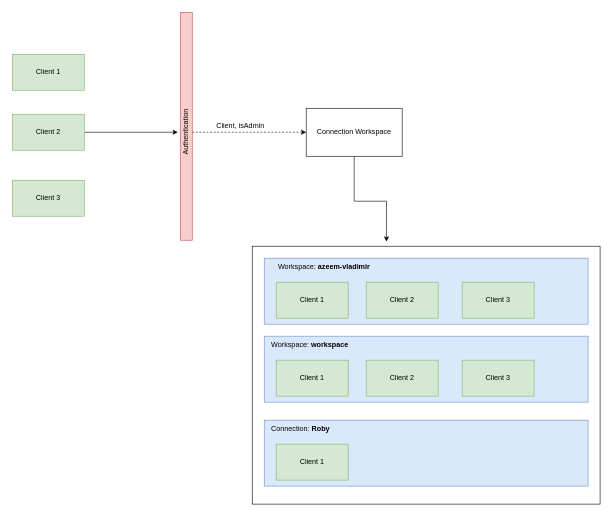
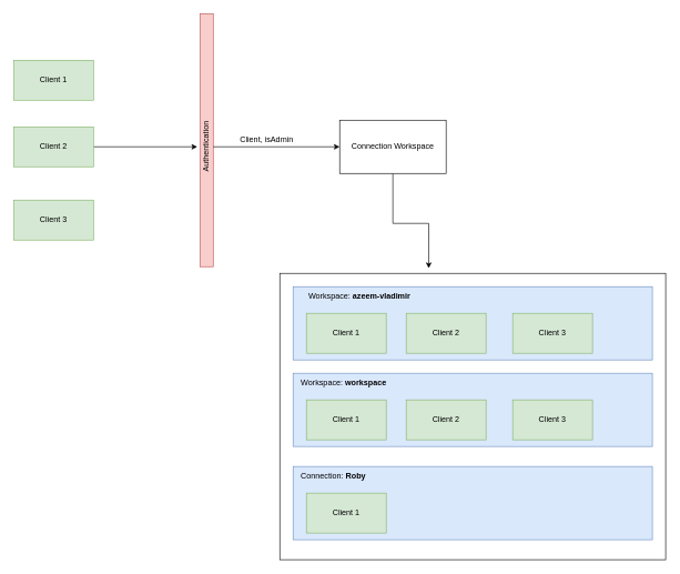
- <mxCell id="8" style="edgeStyle=orthogonalEdgeStyle;rounded=0;orthogonalLoop=1;jettySize=auto;html=1;entryX=0;entryY=0.5;entryDx=0;entryDy=0;dashed=1;" edge="1" parent="1" source="9" target="11"><mxGeometry relative="1" as="geometry" /></mxCell>
+ <mxCell id="8" style="edgeStyle=orthogonalEdgeStyle;rounded=0;orthogonalLoop=1;jettySize=auto;html=1;entryX=0;entryY=0.5;entryDx=0;entryDy=0;" edge="1" parent="1" source="9" target="11"><mxGeometry relative="1" as="geometry" /></mxCell>
